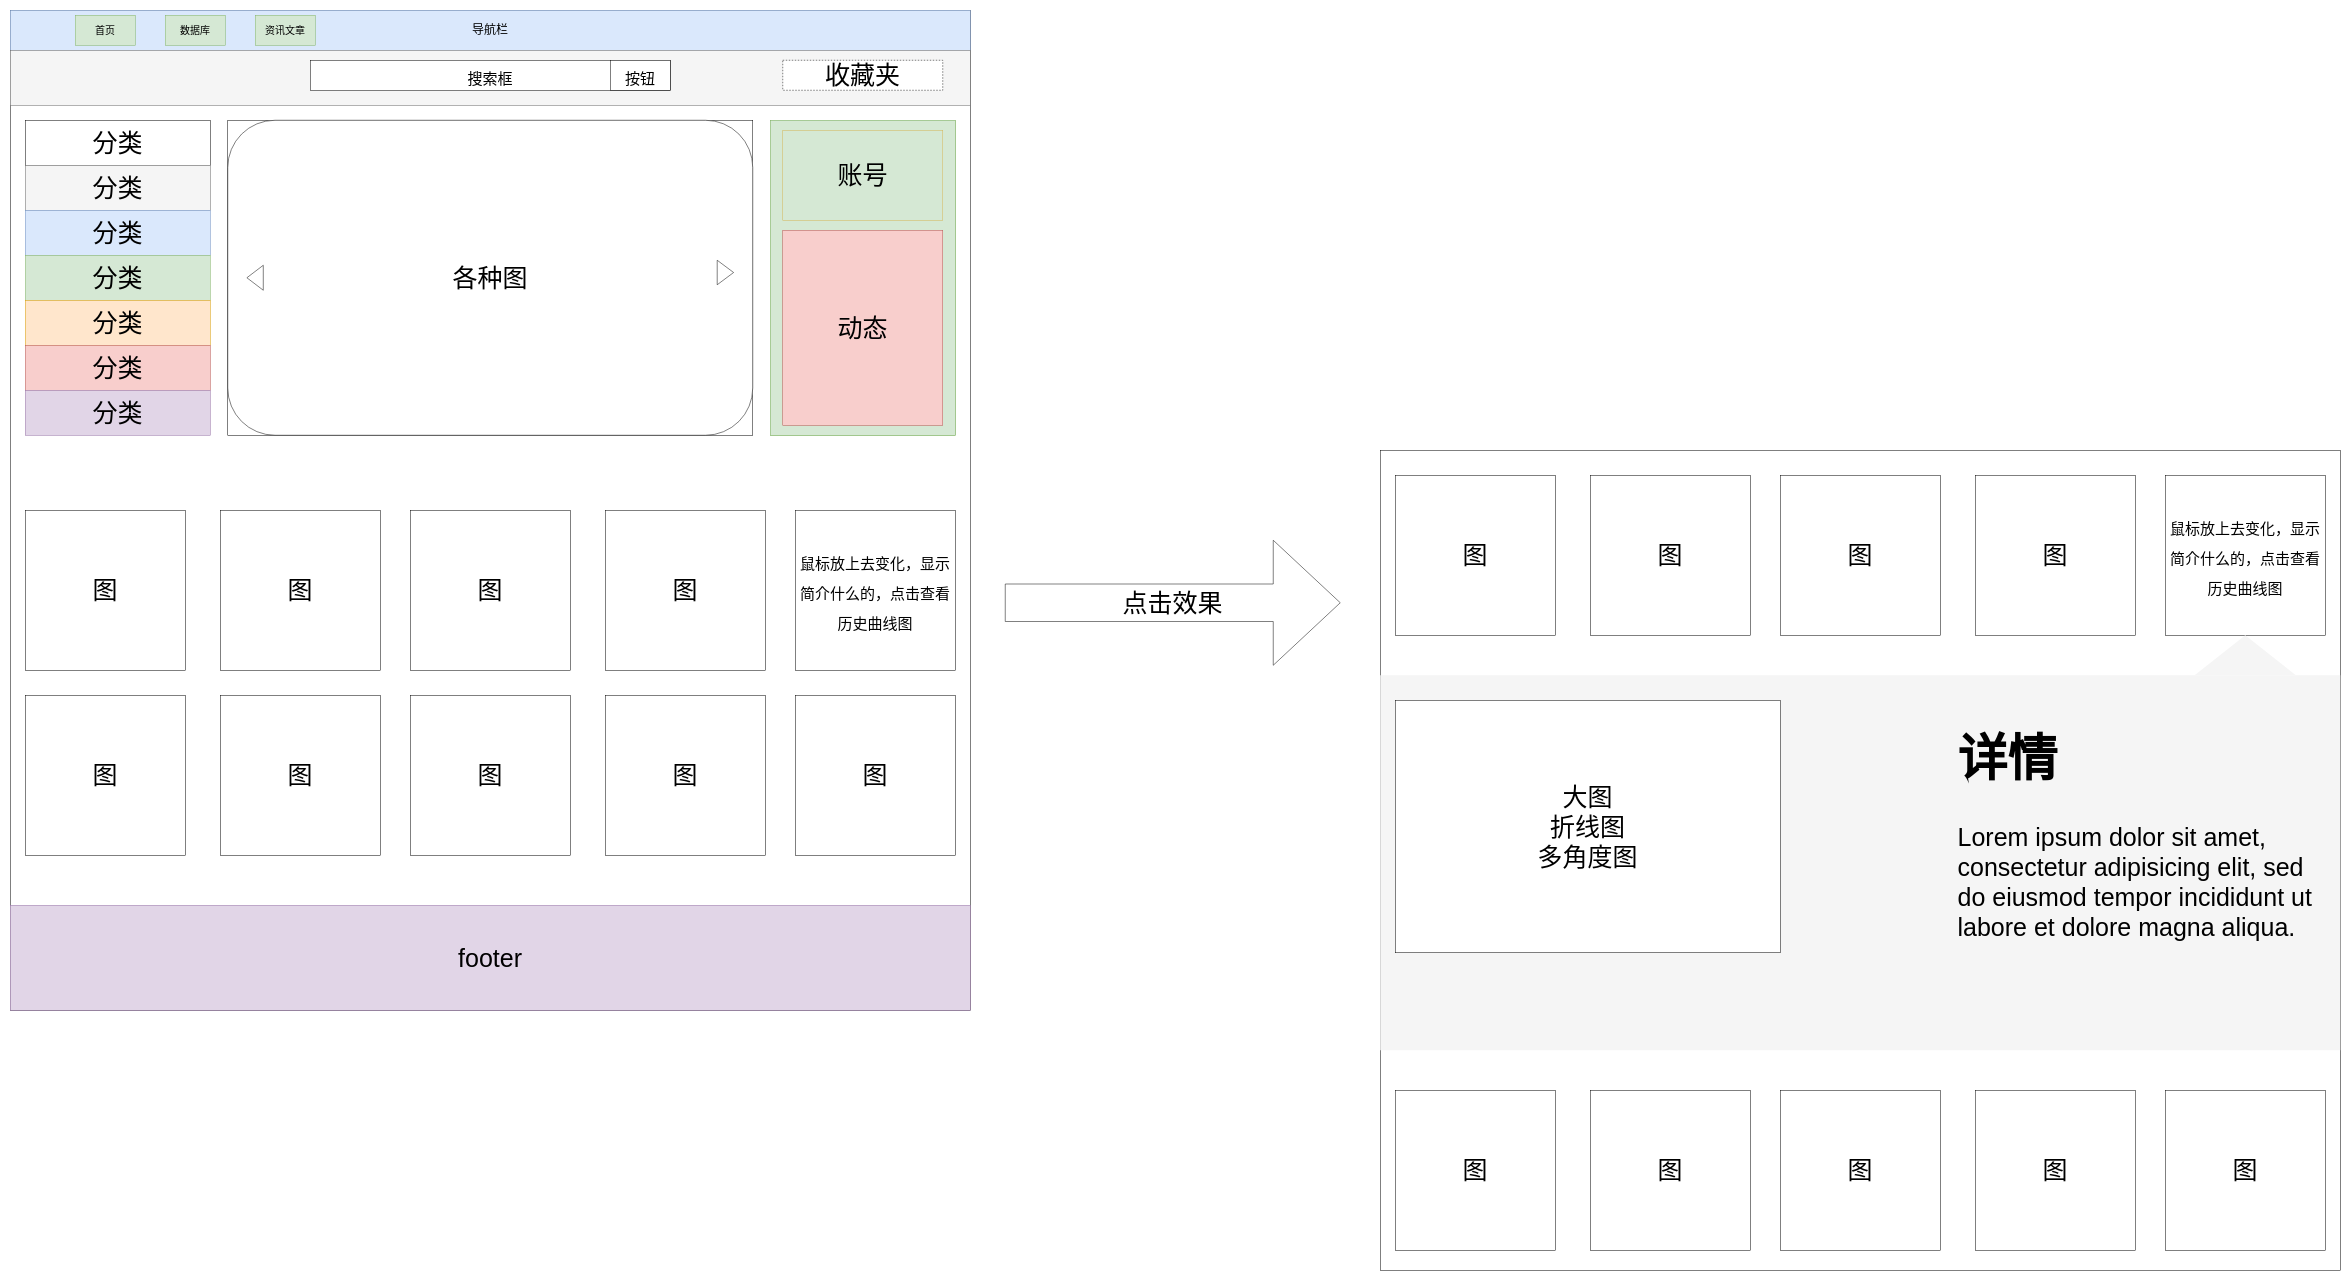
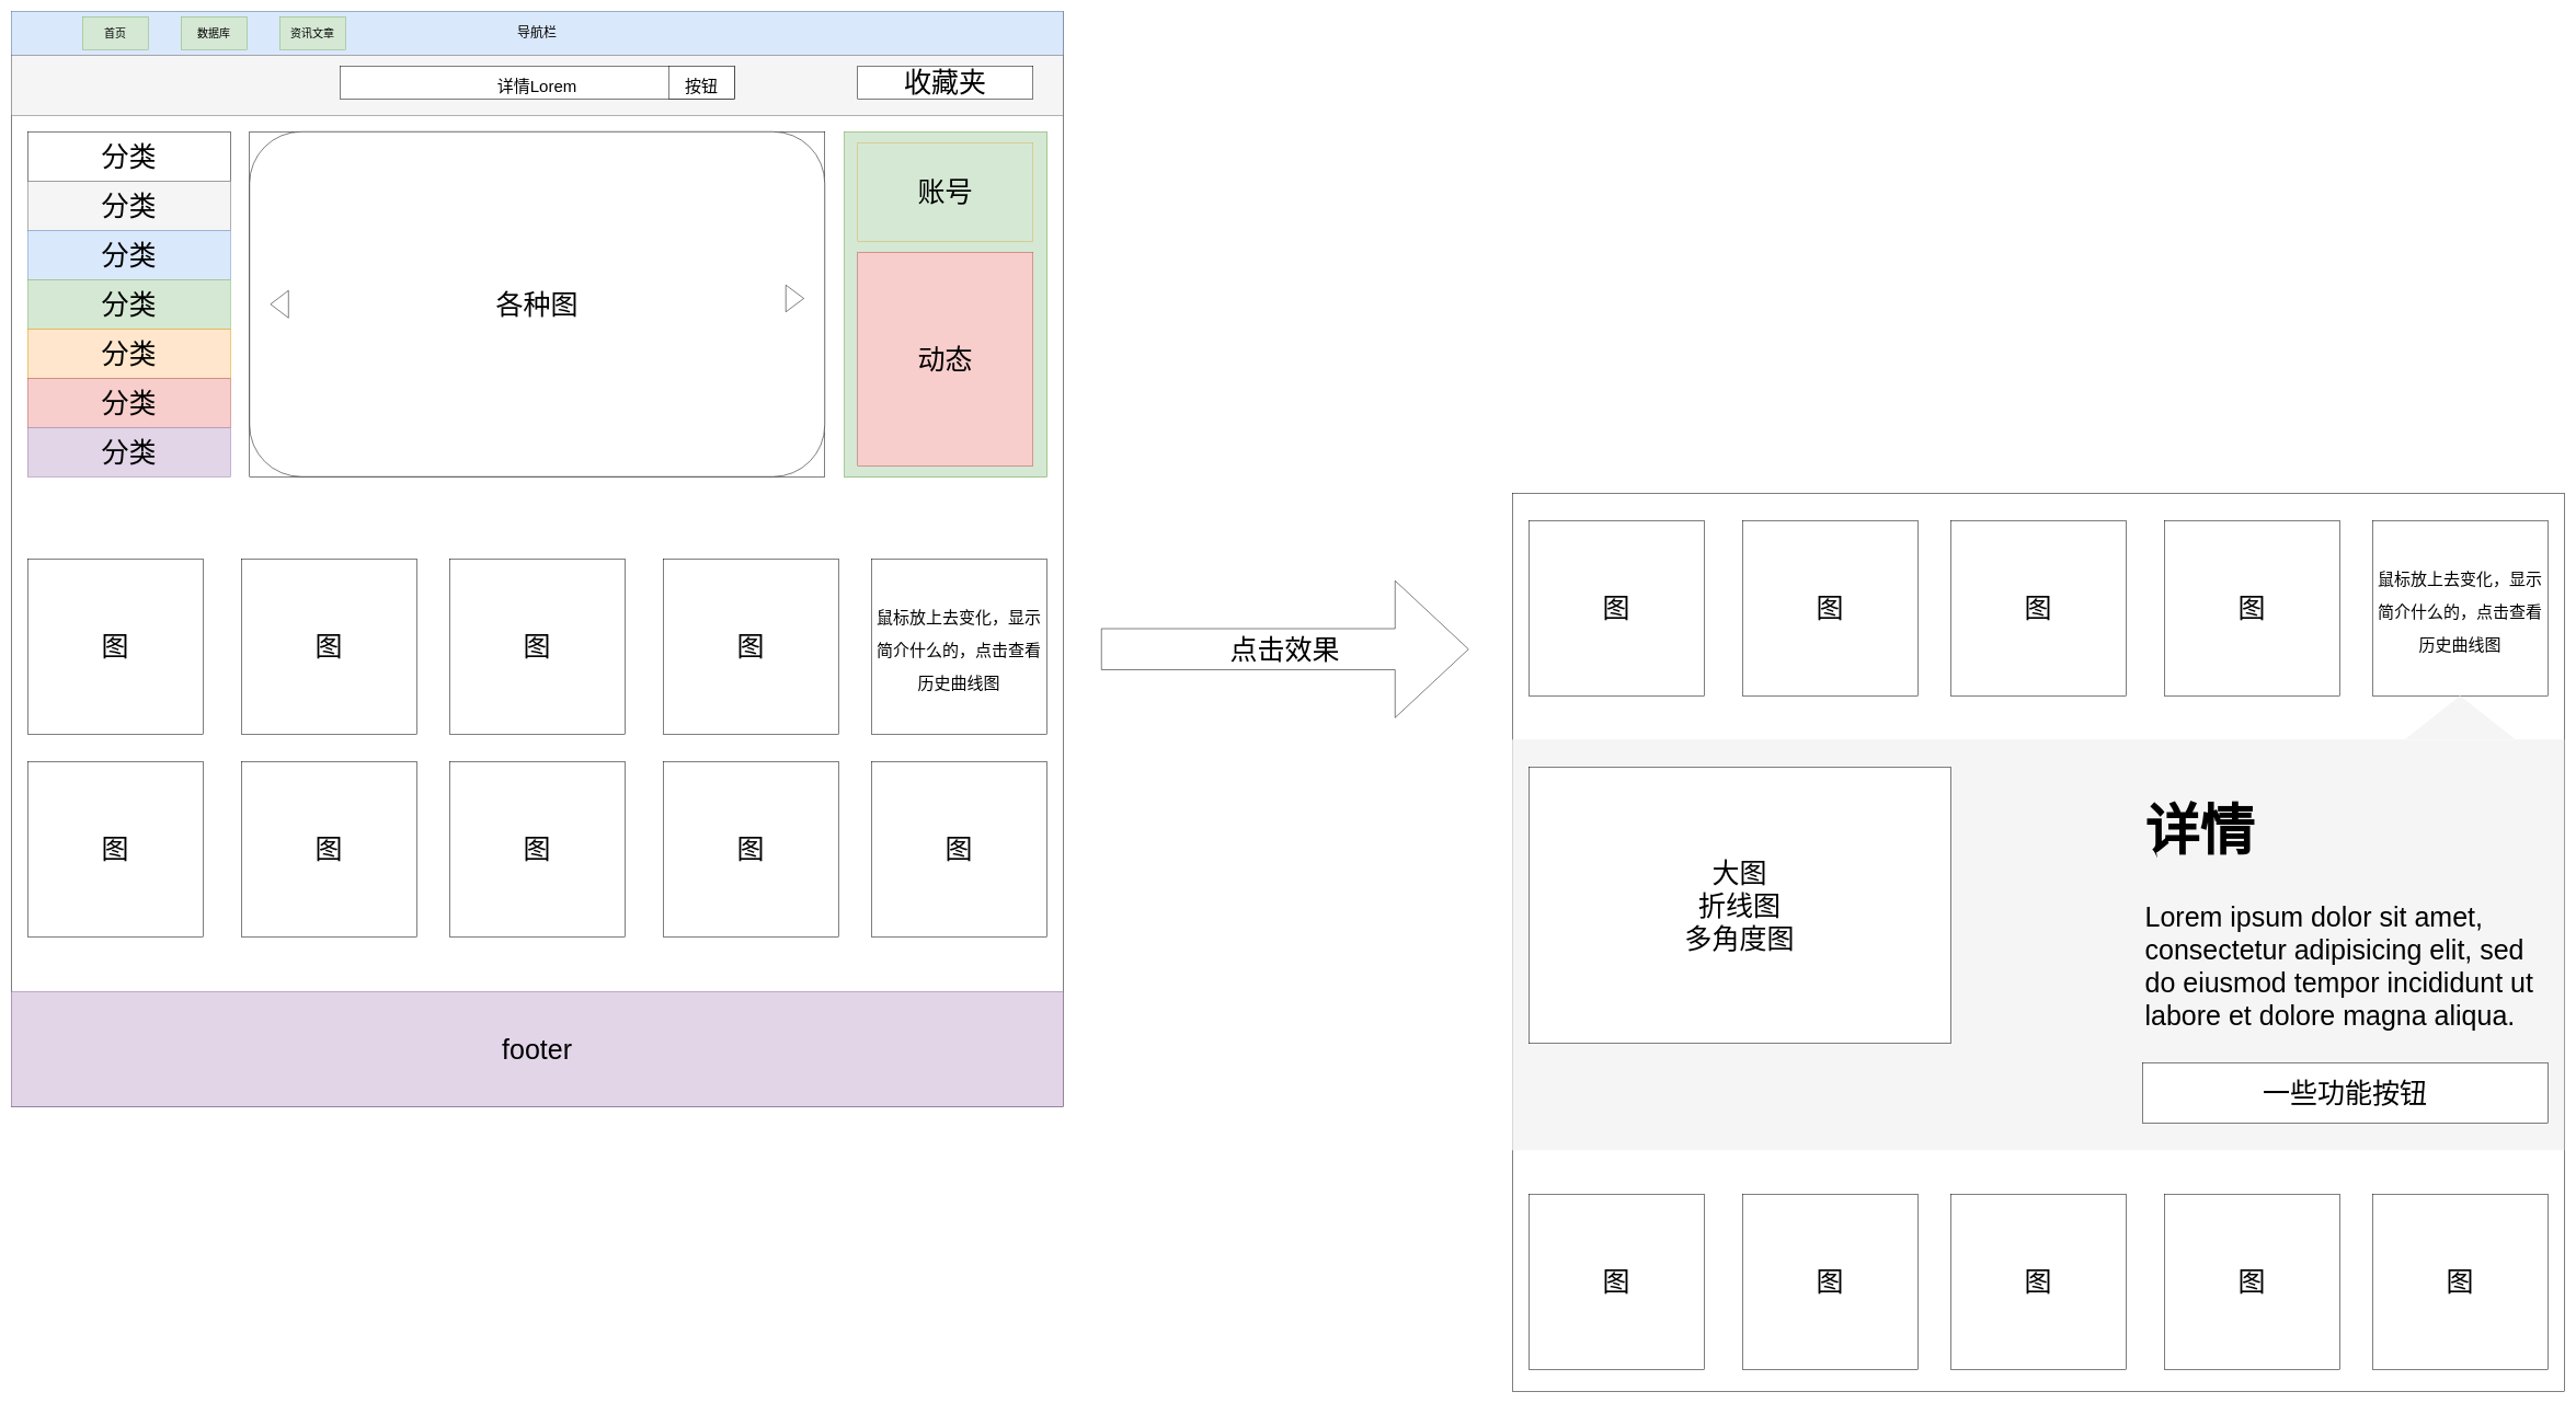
- <mxCell id="21" value="&lt;font style=&quot;font-size: 30px&quot;&gt;搜索框&lt;/font&gt;" style="rounded=0;whiteSpace=wrap;html=1;fontSize=50;" vertex="1" parent="1"><mxGeometry x="620" y="120" width="720" height="60" as="geometry" /></mxCell>
+ <mxCell id="21" value="&lt;font style=&quot;font-size: 30px&quot;&gt;详情Lorem&lt;/font&gt;" style="rounded=0;whiteSpace=wrap;html=1;fontSize=50;" vertex="1" parent="1"><mxGeometry x="620" y="120" width="720" height="60" as="geometry" /></mxCell>
- <mxCell id="57" value="收藏夹" style="rounded=0;whiteSpace=wrap;html=1;fontSize=50;dashed=1;" vertex="1" parent="1"><mxGeometry x="1565" y="120" width="320" height="60" as="geometry" /></mxCell>
+ <mxCell id="57" value="收藏夹" style="rounded=0;whiteSpace=wrap;html=1;fontSize=50;" vertex="1" parent="1"><mxGeometry x="1565" y="120" width="320" height="60" as="geometry" /></mxCell>
- <mxCell id="56" value="点击效果" style="shape=singleArrow;whiteSpace=wrap;html=1;fontSize=50;" vertex="1" parent="1"><mxGeometry x="2010" y="1080" width="670" height="250" as="geometry" /></mxCell>
+ <mxCell id="56" value="点击效果" style="shape=singleArrow;whiteSpace=wrap;html=1;fontSize=50;" vertex="1" parent="1"><mxGeometry x="2010" y="1060" width="670" height="250" as="geometry" /></mxCell>
+ <mxCell id="55" value="一些功能按钮" style="rounded=0;whiteSpace=wrap;html=1;fontSize=50;" vertex="1" parent="40"><mxGeometry x="1150" y="990" width="740" height="110" as="geometry" /></mxCell>
